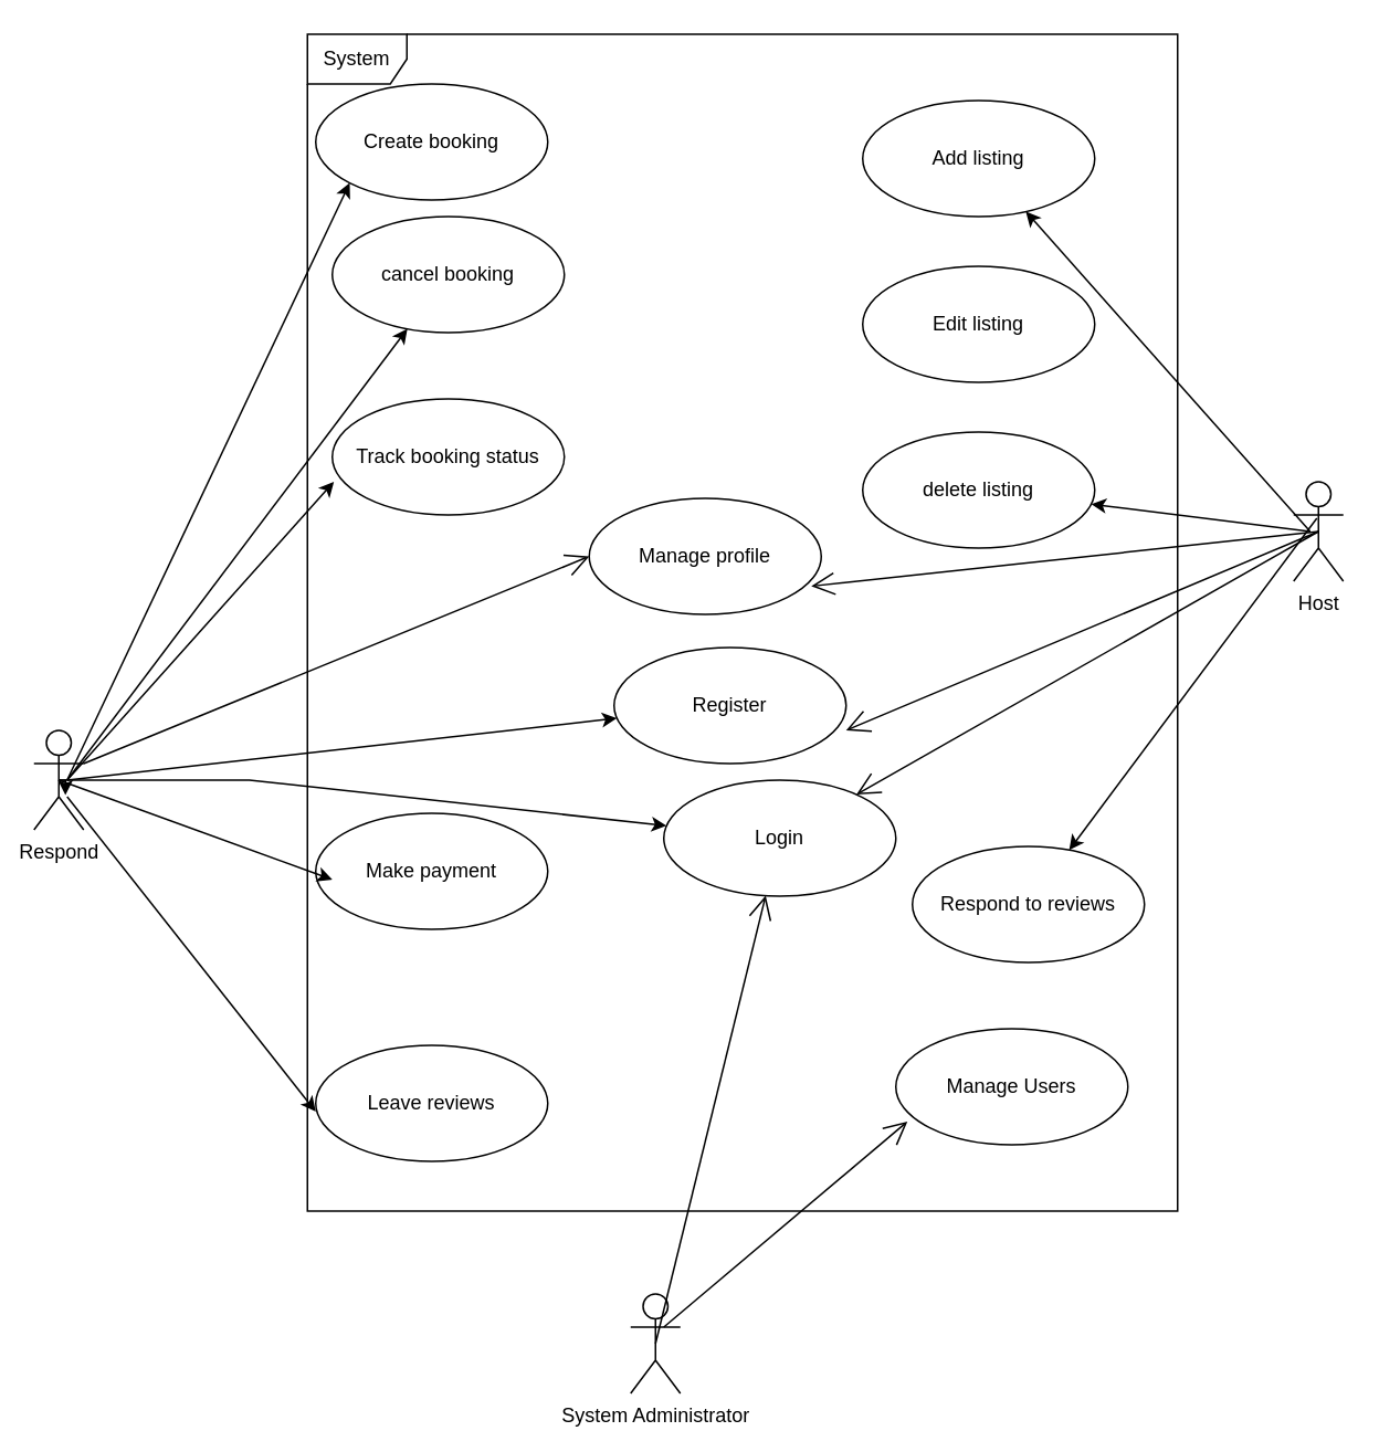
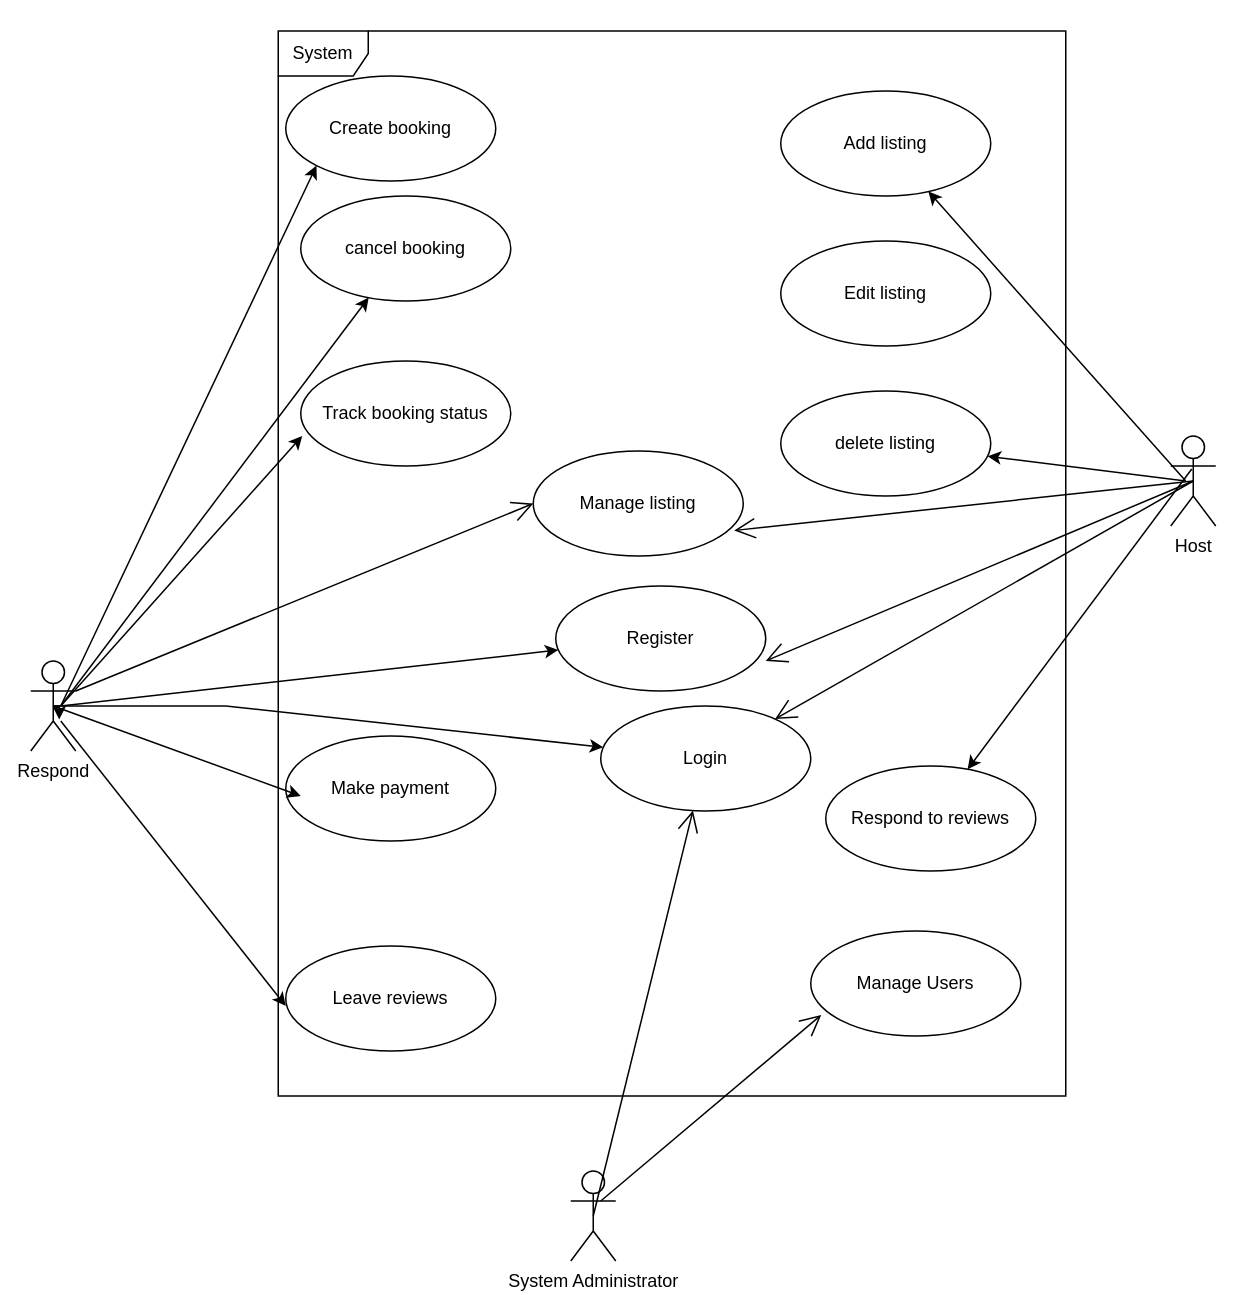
- <mxCell id="13" value="Manage profile" style="ellipse;whiteSpace=wrap;html=1;" parent="1" vertex="1"><mxGeometry x="355" y="300" width="140" height="70" as="geometry" /></mxCell>
+ <mxCell id="13" value="Manage listing" style="ellipse;whiteSpace=wrap;html=1;" parent="1" vertex="1"><mxGeometry x="355" y="300" width="140" height="70" as="geometry" /></mxCell>
